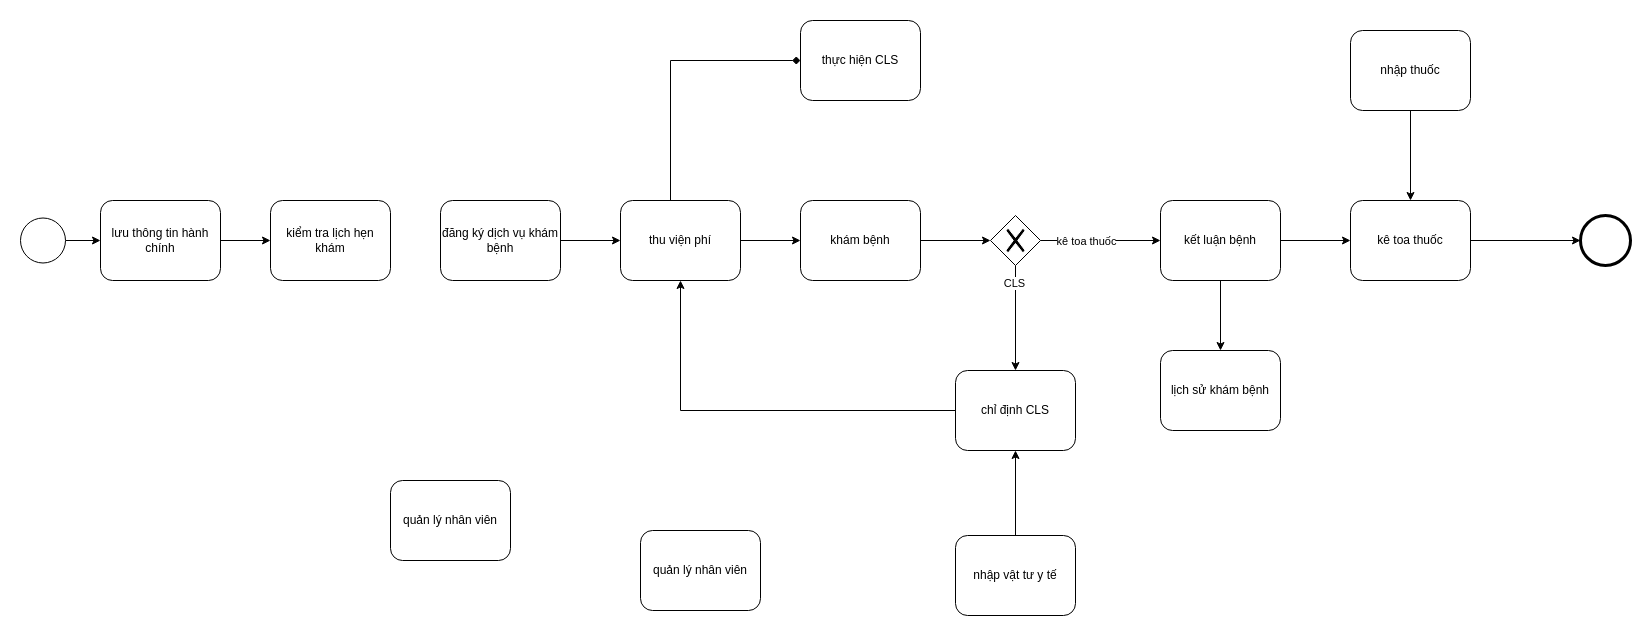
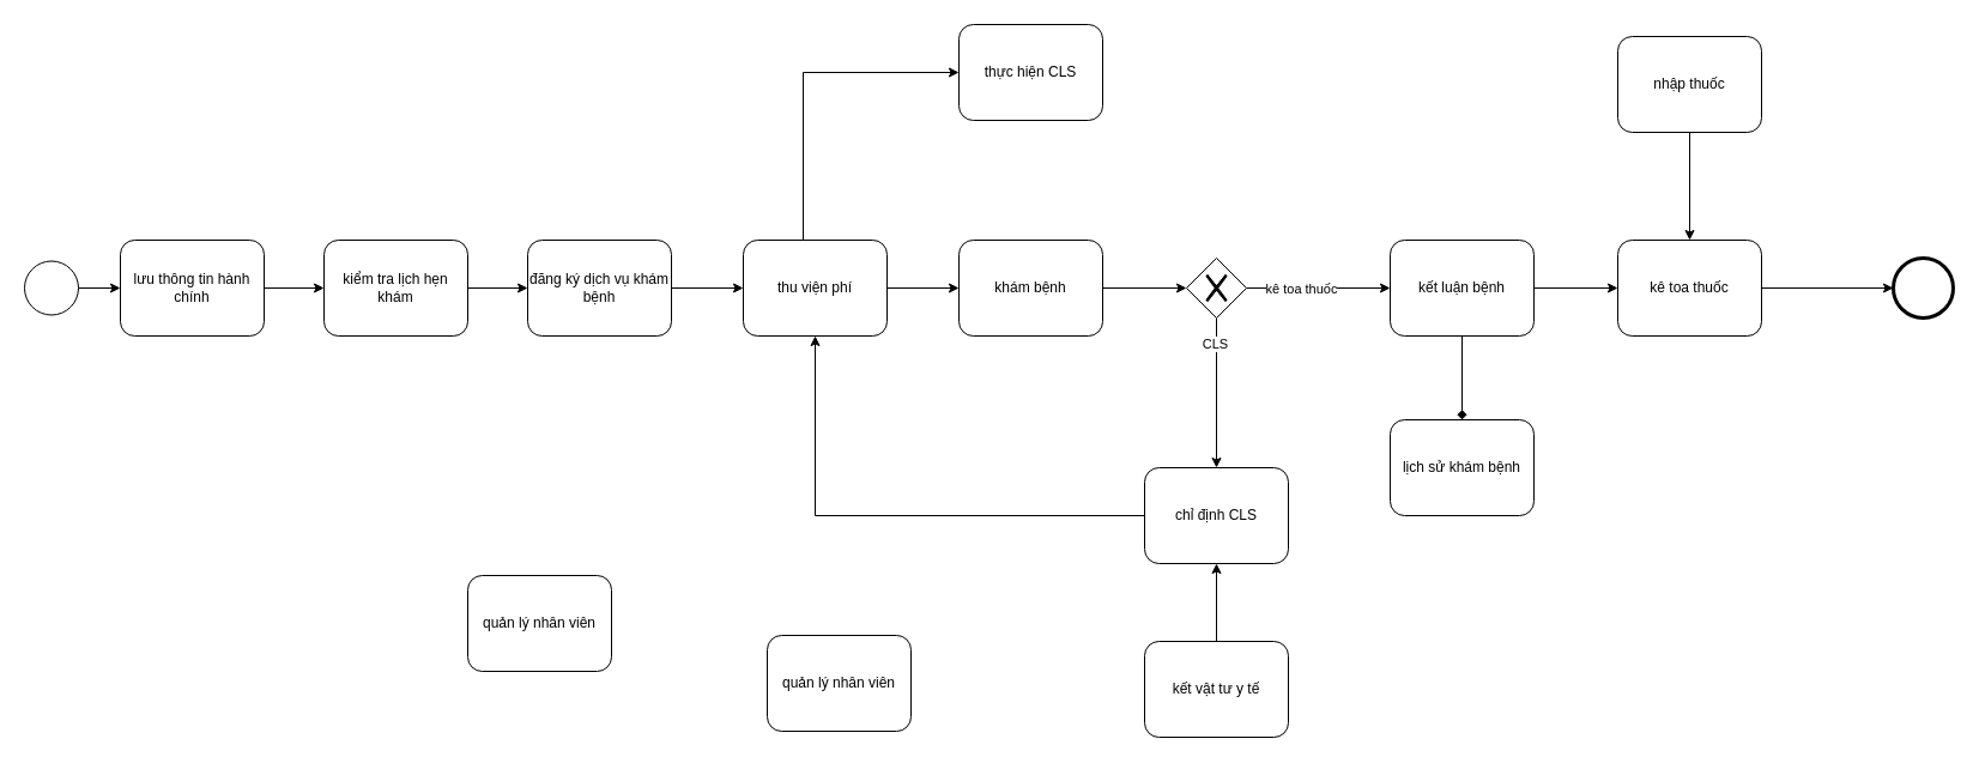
- <mxCell id="5" style="edgeStyle=orthogonalEdgeStyle;rounded=0;orthogonalLoop=1;jettySize=auto;html=1;entryX=0;entryY=0.5;entryDx=0;entryDy=0;endArrow=diamond;" edge="1" parent="1" source="6" target="17"><mxGeometry relative="1" as="geometry"><Array as="points"><mxPoint x="670" y="60" /></Array></mxGeometry></mxCell>
+ <mxCell id="5" style="edgeStyle=orthogonalEdgeStyle;rounded=0;orthogonalLoop=1;jettySize=auto;html=1;entryX=0;entryY=0.5;entryDx=0;entryDy=0;" edge="1" parent="1" source="6" target="17"><mxGeometry relative="1" as="geometry"><Array as="points"><mxPoint x="670" y="60" /></Array></mxGeometry></mxCell>
+ <mxCell id="27" style="edgeStyle=orthogonalEdgeStyle;rounded=0;orthogonalLoop=1;jettySize=auto;html=1;" edge="1" parent="1" source="33" target="26"><mxGeometry relative="1" as="geometry"><mxPoint x="400" y="240" as="sourcePoint" /><mxPoint x="620" y="240" as="targetPoint" /></mxGeometry></mxCell>
- <mxCell id="28" style="edgeStyle=orthogonalEdgeStyle;rounded=0;orthogonalLoop=1;jettySize=auto;html=1;" edge="1" parent="1" source="29" target="32"><mxGeometry relative="1" as="geometry" /></mxCell>
+ <mxCell id="28" style="edgeStyle=orthogonalEdgeStyle;rounded=0;orthogonalLoop=1;jettySize=auto;html=1;endArrow=diamond;" edge="1" parent="1" source="29" target="32"><mxGeometry relative="1" as="geometry" /></mxCell>
- <mxCell id="16" value="chỉ định CLS" style="shape=ext;rounded=1;html=1;whiteSpace=wrap;" vertex="1" parent="1"><mxGeometry x="955" y="370" width="120" height="80" as="geometry" /></mxCell>
+ <mxCell id="16" value="chỉ định CLS" style="shape=ext;rounded=1;html=1;whiteSpace=wrap;" vertex="1" parent="1"><mxGeometry x="955" y="390" width="120" height="80" as="geometry" /></mxCell>
- <mxCell id="21" value="nhập vật tư y tế" style="shape=ext;rounded=1;html=1;whiteSpace=wrap;" vertex="1" parent="1"><mxGeometry x="955" y="535" width="120" height="80" as="geometry" /></mxCell>
+ <mxCell id="21" value="kết vật tư y tế" style="shape=ext;rounded=1;html=1;whiteSpace=wrap;" vertex="1" parent="1"><mxGeometry x="955" y="535" width="120" height="80" as="geometry" /></mxCell>
